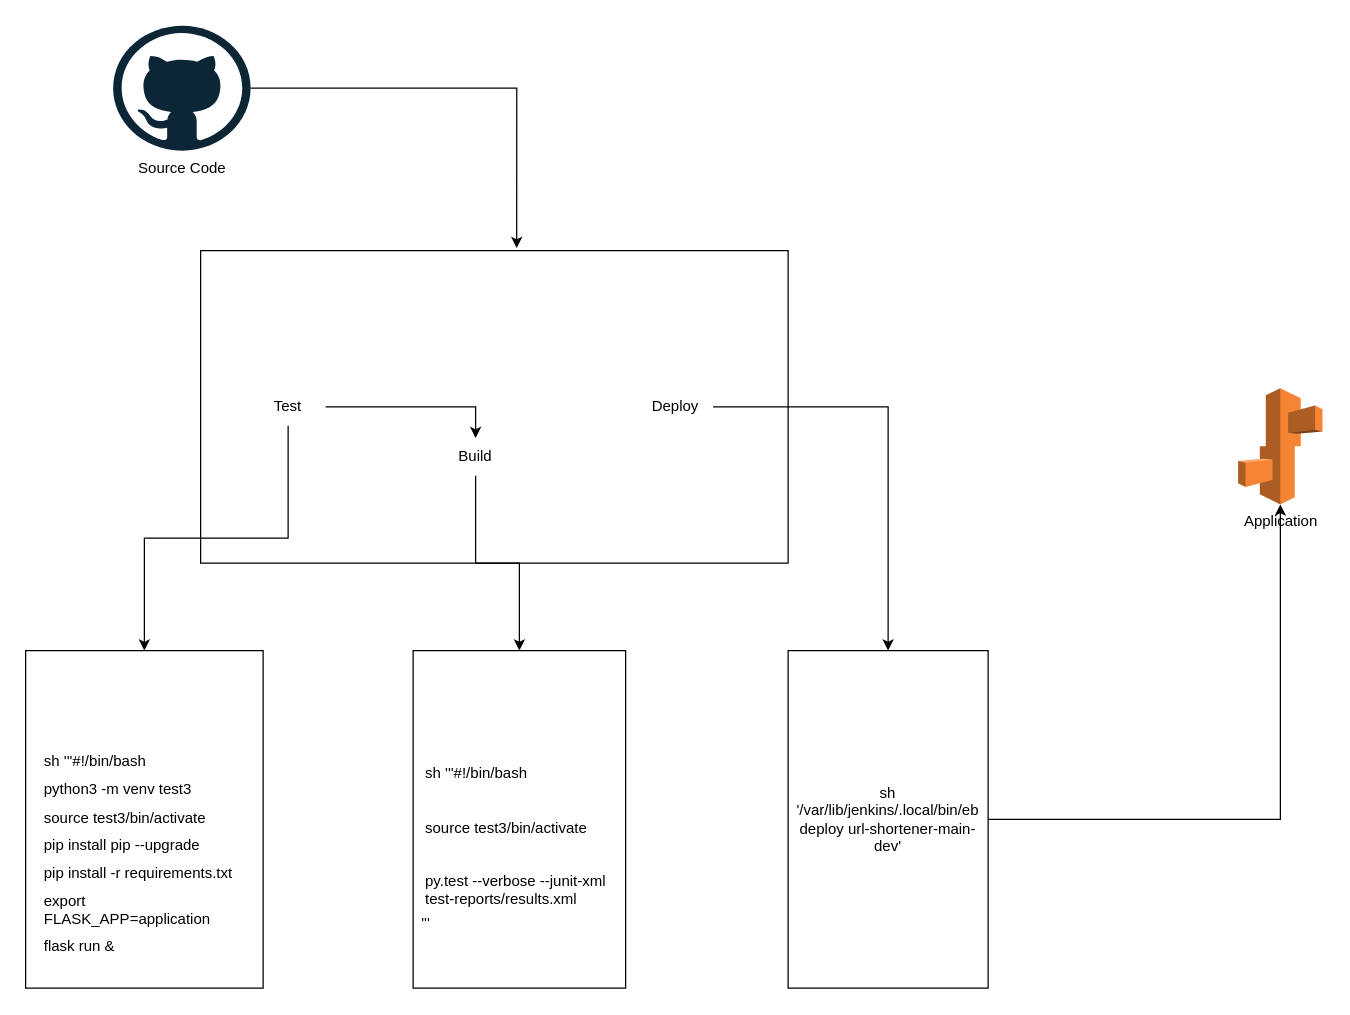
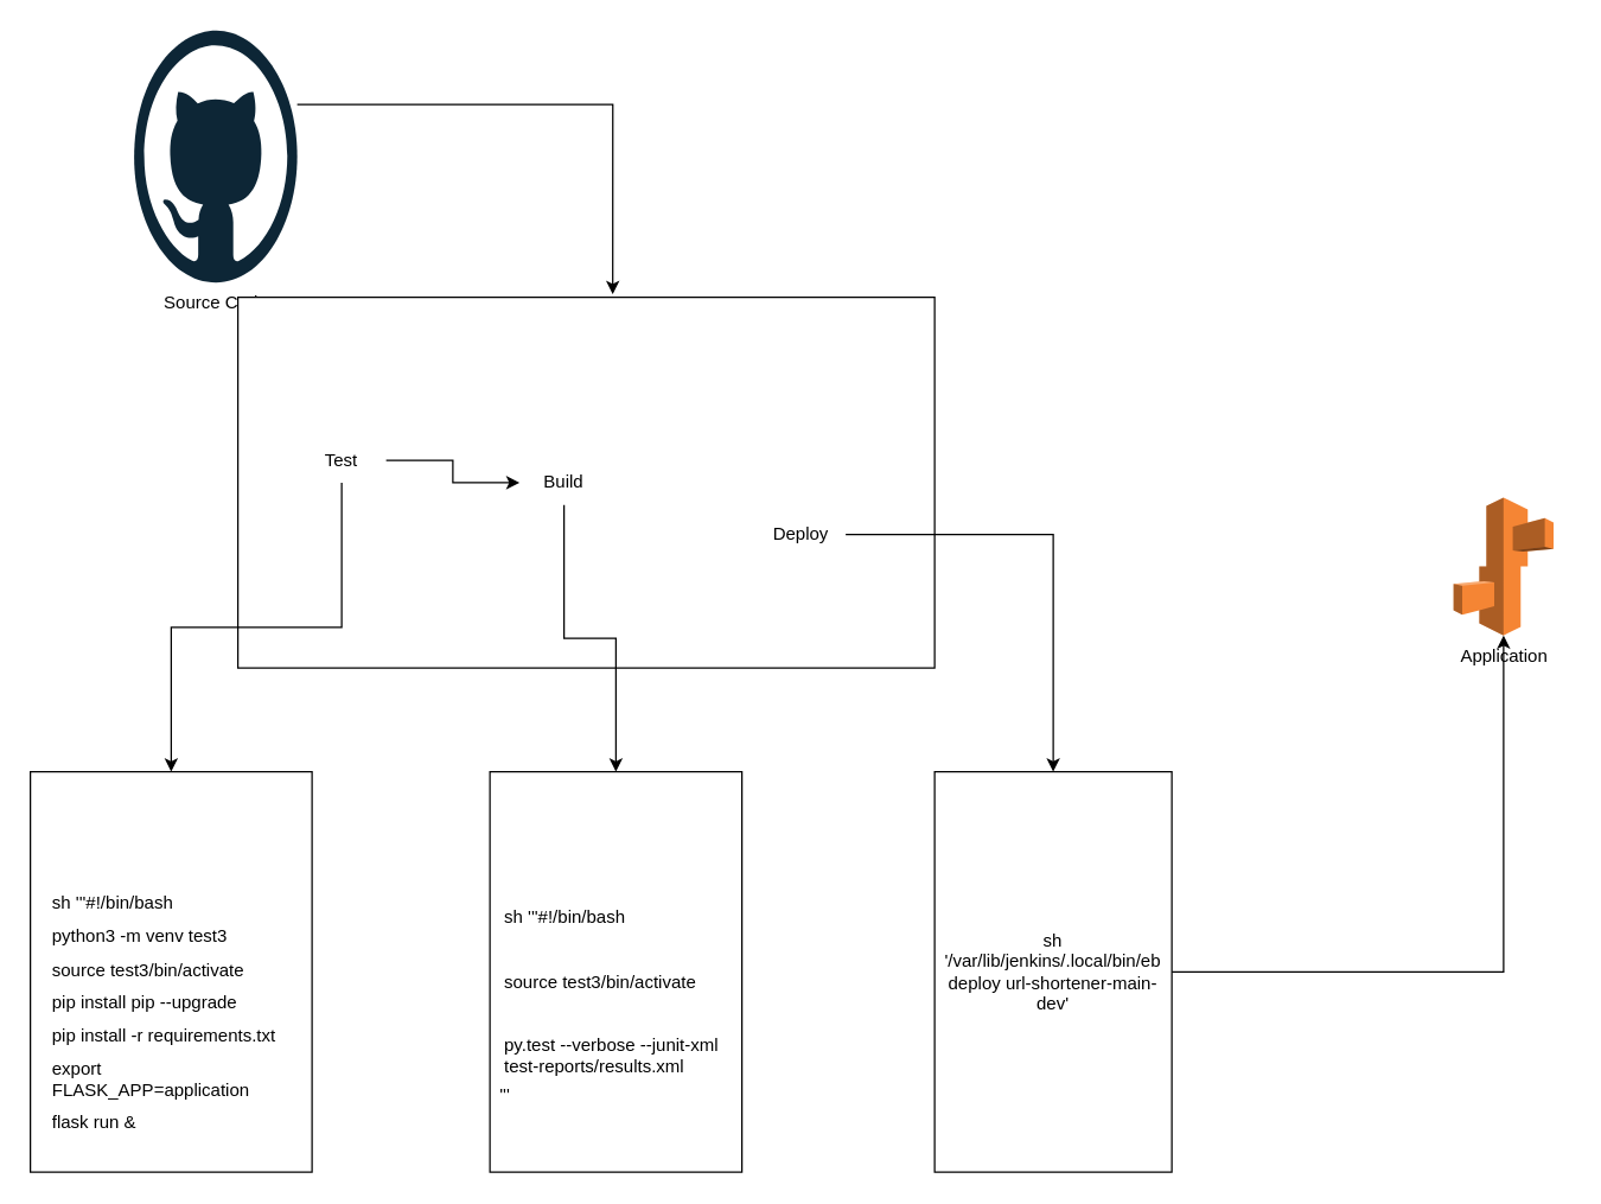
- <mxCell id="3" value="Source Code" style="dashed=0;outlineConnect=0;html=1;align=center;labelPosition=center;verticalLabelPosition=bottom;verticalAlign=top;shape=mxgraph.weblogos.github" vertex="1" parent="1"><mxGeometry x="90" y="20" width="110" height="100" as="geometry" /></mxCell>
+ <mxCell id="3" value="Source Code" style="dashed=0;outlineConnect=0;html=1;align=center;labelPosition=center;verticalLabelPosition=bottom;verticalAlign=top;shape=mxgraph.weblogos.github" vertex="1" parent="1"><mxGeometry x="90" y="20" width="110" height="170" as="geometry" /></mxCell>
- <mxCell id="7" value="Test" style="text;html=1;strokeColor=none;fillColor=none;align=center;verticalAlign=middle;whiteSpace=wrap;rounded=0;" vertex="1" parent="1"><mxGeometry x="200" y="310" width="60" height="30" as="geometry" /></mxCell>
+ <mxCell id="7" value="Test" style="text;html=1;strokeColor=none;fillColor=none;align=center;verticalAlign=middle;whiteSpace=wrap;rounded=0;" vertex="1" parent="1"><mxGeometry x="200" y="295" width="60" height="30" as="geometry" /></mxCell>
- <mxCell id="11" value="Deploy" style="text;html=1;strokeColor=none;fillColor=none;align=center;verticalAlign=middle;whiteSpace=wrap;rounded=0;" vertex="1" parent="1"><mxGeometry x="510" y="310" width="60" height="30" as="geometry" /></mxCell>
+ <mxCell id="11" value="Deploy" style="text;html=1;strokeColor=none;fillColor=none;align=center;verticalAlign=middle;whiteSpace=wrap;rounded=0;" vertex="1" parent="1"><mxGeometry x="510" y="345" width="60" height="30" as="geometry" /></mxCell>
- <mxCell id="18" value="&lt;div&gt;Application&lt;/div&gt;&lt;div&gt;&lt;br&gt;&lt;/div&gt;" style="outlineConnect=0;dashed=0;verticalLabelPosition=bottom;verticalAlign=top;align=center;html=1;shape=mxgraph.aws3.elastic_beanstalk;fillColor=#F58534;gradientColor=none;" vertex="1" parent="1"><mxGeometry x="990" y="310" width="67.5" height="93" as="geometry" /></mxCell>
+ <mxCell id="18" value="&lt;div&gt;Application&lt;/div&gt;&lt;div&gt;&lt;br&gt;&lt;/div&gt;" style="outlineConnect=0;dashed=0;verticalLabelPosition=bottom;verticalAlign=top;align=center;html=1;shape=mxgraph.aws3.elastic_beanstalk;fillColor=#F58534;gradientColor=none;" vertex="1" parent="1"><mxGeometry x="980" y="335" width="67.5" height="93" as="geometry" /></mxCell>
- <mxCell id="9" value="Build" style="text;html=1;strokeColor=none;fillColor=none;align=center;verticalAlign=middle;whiteSpace=wrap;rounded=0;" vertex="1" parent="1"><mxGeometry x="350" y="350" width="60" height="30" as="geometry" /></mxCell>
+ <mxCell id="9" value="Build" style="text;html=1;strokeColor=none;fillColor=none;align=center;verticalAlign=middle;whiteSpace=wrap;rounded=0;" vertex="1" parent="1"><mxGeometry x="350" y="310" width="60" height="30" as="geometry" /></mxCell>
